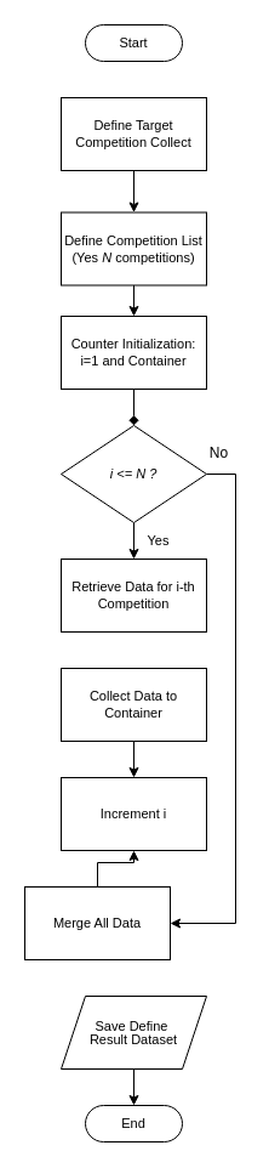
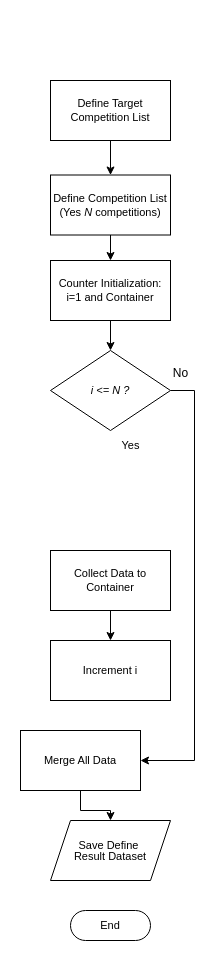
- <mxCell id="6" value="Start" style="html=1;dashed=0;whiteSpace=wrap;shape=mxgraph.dfd.start;fontSize=11;" parent="1" vertex="1"><mxGeometry x="70" y="20" width="80" height="30" as="geometry" /></mxCell>
- <mxCell id="3" value="Define Target Competition Collect" style="rounded=0;whiteSpace=wrap;html=1;fontSize=11;" parent="1" vertex="1"><mxGeometry x="50" y="80" width="120" height="60" as="geometry" /></mxCell>
+ <mxCell id="3" value="Define Target Competition List" style="rounded=0;whiteSpace=wrap;html=1;fontSize=11;" parent="1" vertex="1"><mxGeometry x="50" y="80" width="120" height="60" as="geometry" /></mxCell>
- <mxCell id="7" value="" style="edgeStyle=orthogonalEdgeStyle;rounded=0;orthogonalLoop=1;jettySize=auto;html=1;fontSize=11;endArrow=diamond;" parent="1" source="8" target="11" edge="1"><mxGeometry relative="1" as="geometry" /></mxCell>
+ <mxCell id="7" value="" style="edgeStyle=orthogonalEdgeStyle;rounded=0;orthogonalLoop=1;jettySize=auto;html=1;fontSize=11;" parent="1" source="8" target="11" edge="1"><mxGeometry relative="1" as="geometry" /></mxCell>
- <mxCell id="10" style="edgeStyle=orthogonalEdgeStyle;rounded=0;orthogonalLoop=1;jettySize=auto;html=1;entryX=0.5;entryY=0;entryDx=0;entryDy=0;" edge="1" parent="1" source="11" target="12"><mxGeometry relative="1" as="geometry" /></mxCell>
- <mxCell id="12" value="Retrieve Data for i-th Competition" style="rounded=0;whiteSpace=wrap;html=1;fontSize=11;" parent="1" vertex="1"><mxGeometry x="50" y="460" width="120" height="60" as="geometry" /></mxCell>
- <mxCell id="17" value="" style="edgeStyle=orthogonalEdgeStyle;rounded=0;orthogonalLoop=1;jettySize=auto;html=1;" parent="1" source="18" target="15" edge="1"><mxGeometry relative="1" as="geometry" /></mxCell>
+ <mxCell id="17" value="" style="edgeStyle=orthogonalEdgeStyle;rounded=0;orthogonalLoop=1;jettySize=auto;html=1;" parent="1" source="18" target="20" edge="1"><mxGeometry relative="1" as="geometry" /></mxCell>
- <mxCell id="19" value="" style="edgeStyle=orthogonalEdgeStyle;rounded=0;orthogonalLoop=1;jettySize=auto;html=1;" parent="1" source="20" target="21" edge="1"><mxGeometry relative="1" as="geometry" /></mxCell>
